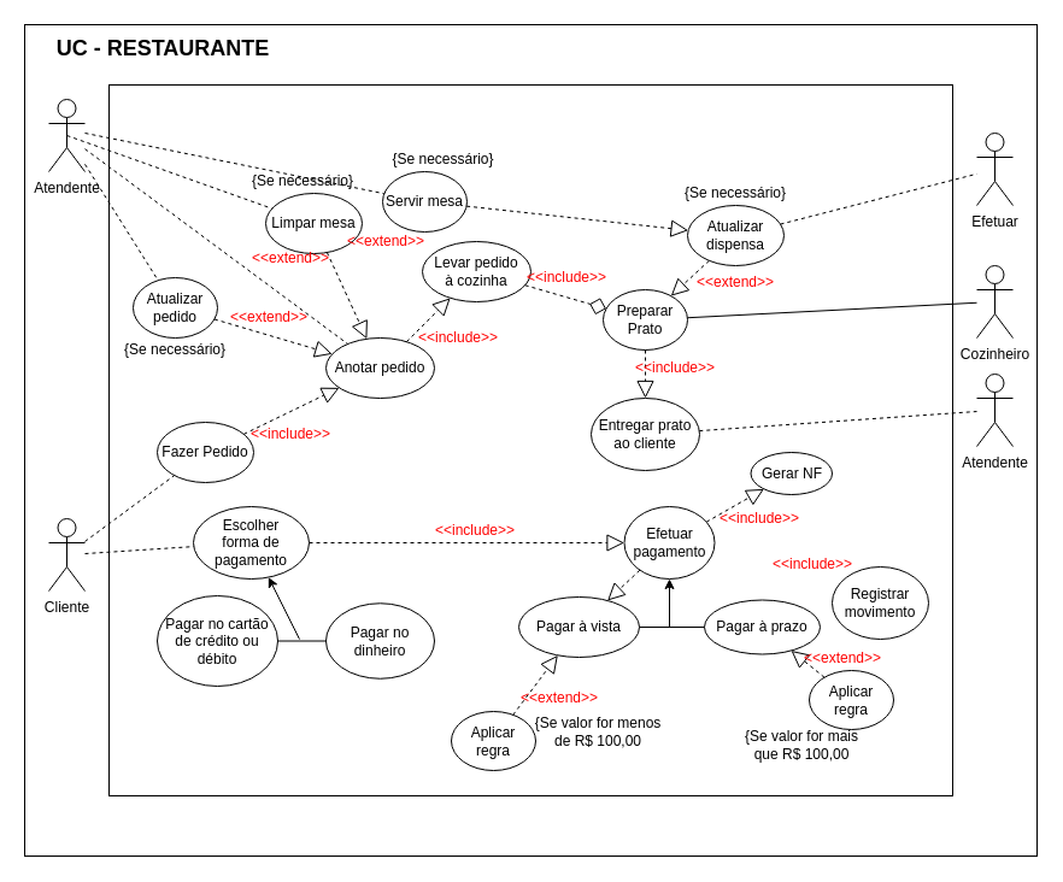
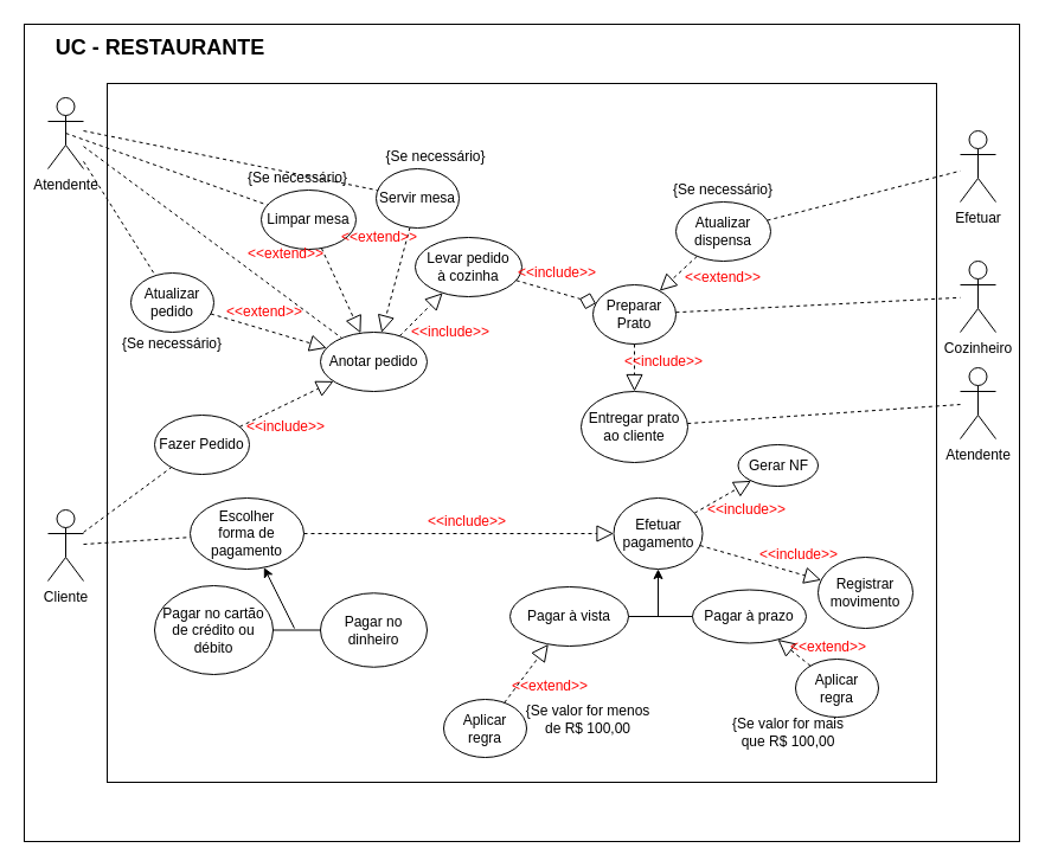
- <mxCell id="36" value="" style="endArrow=block;dashed=1;endFill=0;endSize=12;html=1;" edge="1" parent="1" source="34" target="13"><mxGeometry width="160" relative="1" as="geometry"><mxPoint x="360" y="270" as="sourcePoint" /><mxPoint x="520" y="270" as="targetPoint" /></mxGeometry></mxCell>
+ <mxCell id="36" value="" style="endArrow=block;dashed=1;endFill=0;endSize=12;html=1;" edge="1" parent="1" source="34" target="9"><mxGeometry width="160" relative="1" as="geometry"><mxPoint x="360" y="270" as="sourcePoint" /><mxPoint x="520" y="270" as="targetPoint" /></mxGeometry></mxCell>
- <mxCell id="53" value="" style="endArrow=none;dashed=0;html=1;" edge="1" parent="1" source="4" target="52"><mxGeometry width="50" height="50" relative="1" as="geometry"><mxPoint x="420" y="400" as="sourcePoint" /><mxPoint x="470" y="350" as="targetPoint" /></mxGeometry></mxCell>
+ <mxCell id="53" value="" style="endArrow=none;dashed=1;html=1;" edge="1" parent="1" source="4" target="52"><mxGeometry width="50" height="50" relative="1" as="geometry"><mxPoint x="420" y="400" as="sourcePoint" /><mxPoint x="470" y="350" as="targetPoint" /></mxGeometry></mxCell>
- <mxCell id="41" value="" style="endArrow=block;dashed=1;endFill=0;endSize=12;html=1;" edge="1" parent="1" source="16" target="17"><mxGeometry width="160" relative="1" as="geometry"><mxPoint x="360" y="470" as="sourcePoint" /><mxPoint x="520" y="470" as="targetPoint" /></mxGeometry></mxCell>
+ <mxCell id="41" value="" style="endArrow=block;dashed=1;endFill=0;endSize=12;html=1;" edge="1" parent="1" source="16" target="40"><mxGeometry width="160" relative="1" as="geometry"><mxPoint x="360" y="470" as="sourcePoint" /><mxPoint x="520" y="470" as="targetPoint" /></mxGeometry></mxCell>
